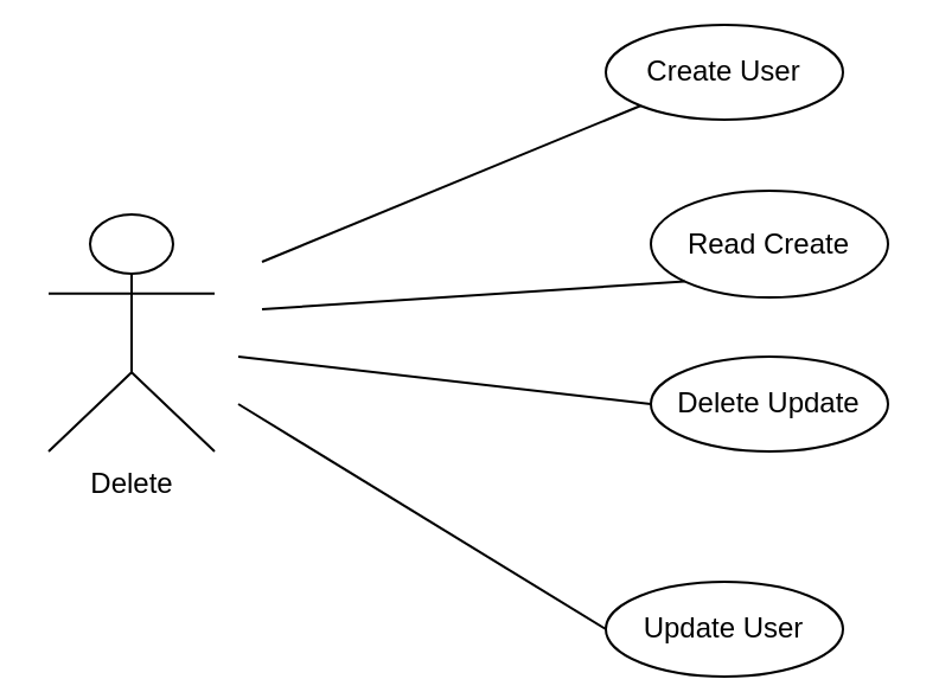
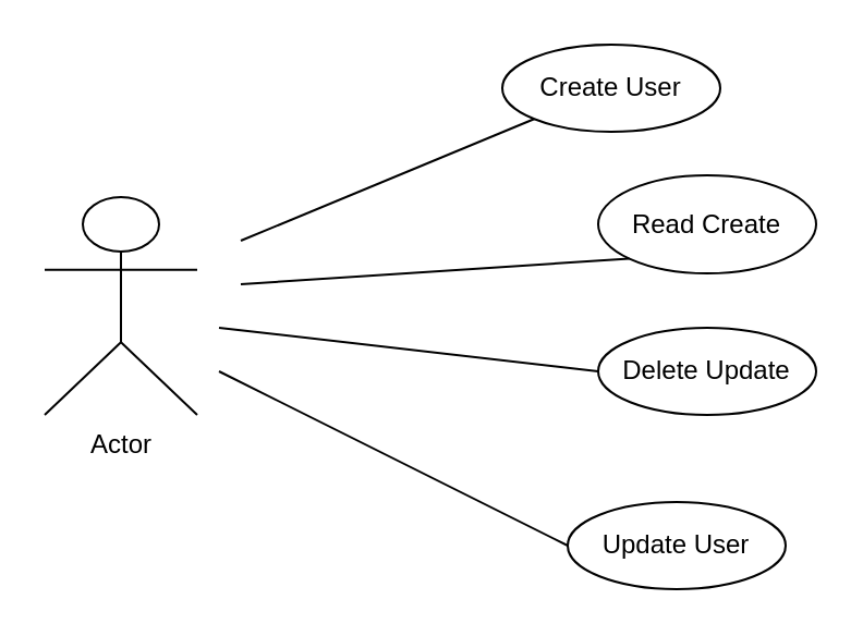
- <mxCell id="3" value="Create User" style="ellipse;whiteSpace=wrap;html=1;" vertex="1" parent="1"><mxGeometry x="255" y="10" width="100" height="40" as="geometry" /></mxCell>
+ <mxCell id="3" value="Create User" style="ellipse;whiteSpace=wrap;html=1;" vertex="1" parent="1"><mxGeometry x="230" y="20" width="100" height="40" as="geometry" /></mxCell>
- <mxCell id="2" value="Delete" style="shape=umlActor;verticalLabelPosition=bottom;verticalAlign=top;html=1;outlineConnect=0;" vertex="1" parent="1"><mxGeometry x="20" y="90" width="70" height="100" as="geometry" /></mxCell>
+ <mxCell id="2" value="Actor" style="shape=umlActor;verticalLabelPosition=bottom;verticalAlign=top;html=1;outlineConnect=0;" vertex="1" parent="1"><mxGeometry x="20" y="90" width="70" height="100" as="geometry" /></mxCell>
- <mxCell id="6" value="Update User" style="ellipse;whiteSpace=wrap;html=1;" vertex="1" parent="1"><mxGeometry x="255" y="245" width="100" height="40" as="geometry" /></mxCell>
+ <mxCell id="6" value="Update User" style="ellipse;whiteSpace=wrap;html=1;" vertex="1" parent="1"><mxGeometry x="260" y="230" width="100" height="40" as="geometry" /></mxCell>
